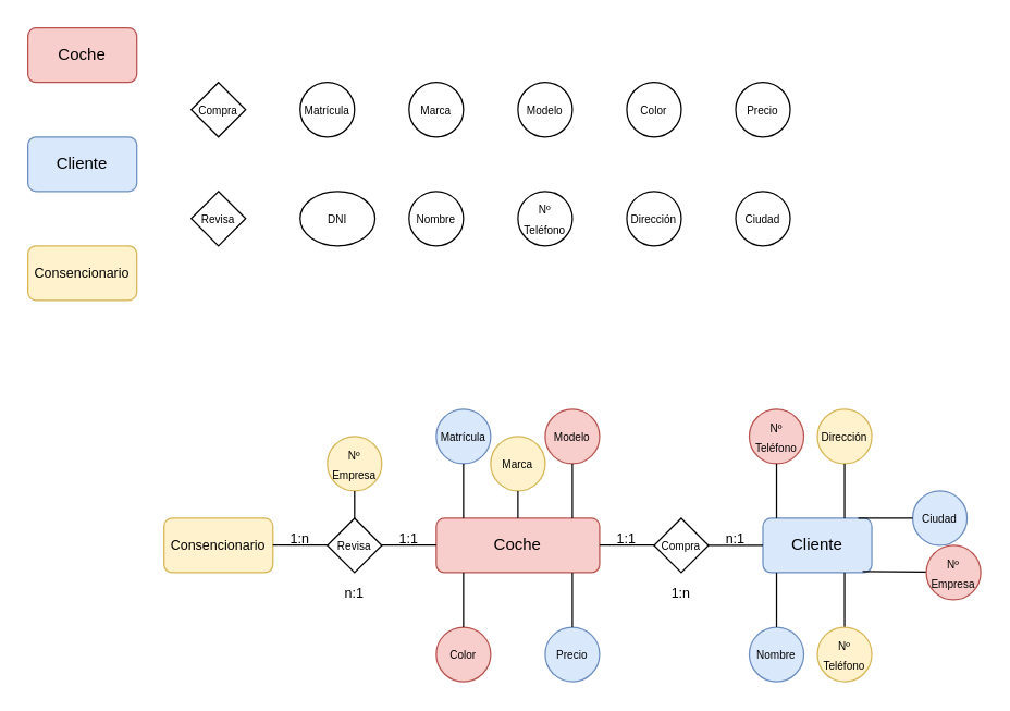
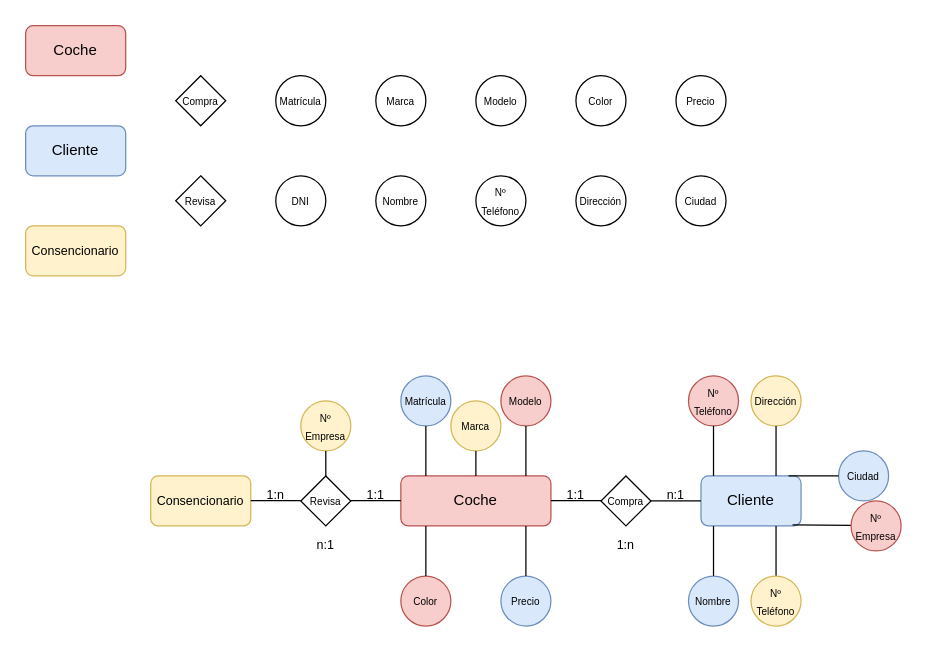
- <mxCell id="12" value="&lt;font style=&quot;font-size: 8px;&quot;&gt;DNI&lt;/font&gt;" style="ellipse;whiteSpace=wrap;html=1;" vertex="1" parent="1"><mxGeometry x="220" y="140" width="55" height="40" as="geometry" /></mxCell>
+ <mxCell id="12" value="&lt;font style=&quot;font-size: 8px;&quot;&gt;DNI&lt;/font&gt;" style="ellipse;whiteSpace=wrap;html=1;" vertex="1" parent="1"><mxGeometry x="220" y="140" width="40" height="40" as="geometry" /></mxCell>
